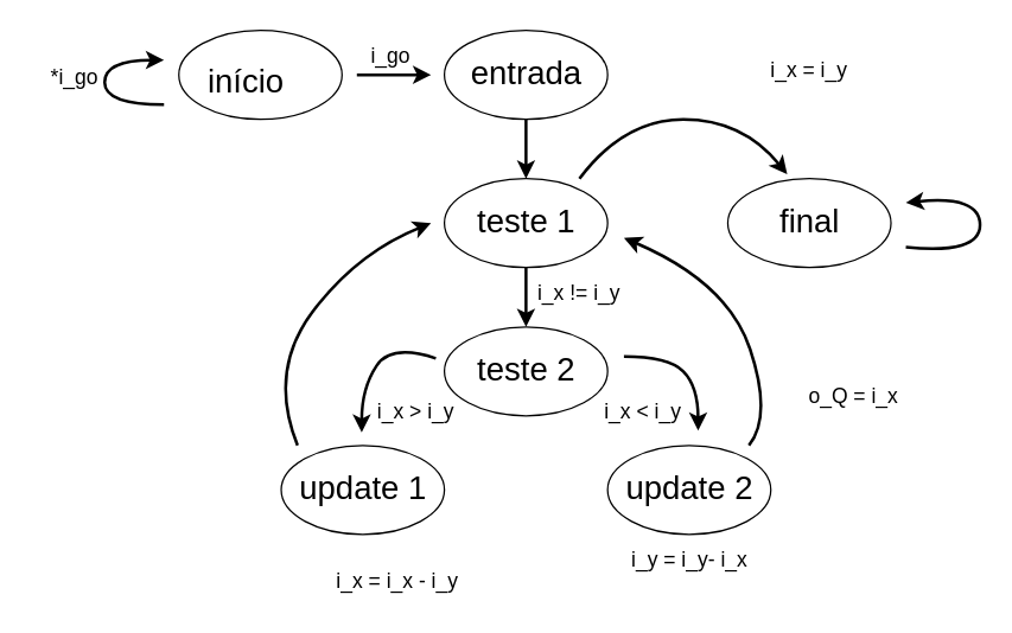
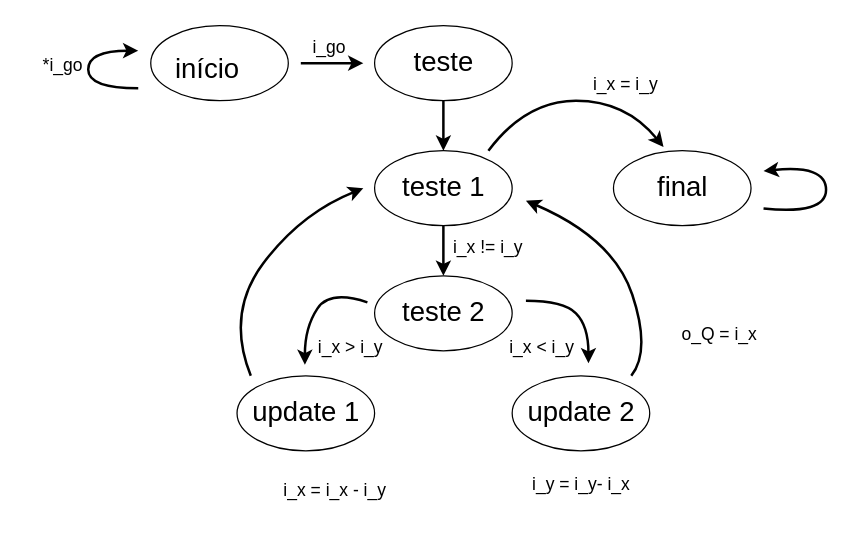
- <mxCell id="28" value="&lt;font style=&quot;font-size: 14px;&quot;&gt;i_x = i_y&lt;/font&gt;" style="text;html=1;strokeColor=none;fillColor=none;align=center;verticalAlign=middle;whiteSpace=wrap;rounded=0;fontSize=22;" vertex="1" parent="1"><mxGeometry x="515" y="30" width="60" height="30" as="geometry" /></mxCell>
+ <mxCell id="28" value="&lt;font style=&quot;font-size: 14px;&quot;&gt;i_x = i_y&lt;/font&gt;" style="text;html=1;strokeColor=none;fillColor=none;align=center;verticalAlign=middle;whiteSpace=wrap;rounded=0;fontSize=22;" vertex="1" parent="1"><mxGeometry x="470" y="50" width="60" height="30" as="geometry" /></mxCell>
- <mxCell id="10" value="&lt;font style=&quot;font-size: 22px;&quot;&gt;entrada&lt;/font&gt;" style="text;html=1;strokeColor=none;fillColor=none;align=center;verticalAlign=middle;whiteSpace=wrap;rounded=0;" vertex="1" parent="1"><mxGeometry x="304.75" y="31.25" width="98.5" height="37.5" as="geometry" /></mxCell>
+ <mxCell id="10" value="&lt;font style=&quot;font-size: 22px;&quot;&gt;teste&lt;/font&gt;" style="text;html=1;strokeColor=none;fillColor=none;align=center;verticalAlign=middle;whiteSpace=wrap;rounded=0;" vertex="1" parent="1"><mxGeometry x="304.75" y="31.25" width="98.5" height="37.5" as="geometry" /></mxCell>
- <mxCell id="34" value="&lt;font style=&quot;font-size: 14px;&quot;&gt;i_y = i_y- i_x&lt;/font&gt;" style="text;html=1;strokeColor=none;fillColor=none;align=center;verticalAlign=middle;whiteSpace=wrap;rounded=0;fontSize=22;" vertex="1" parent="1"><mxGeometry x="398.5" y="360" width="131" height="30" as="geometry" /></mxCell>
+ <mxCell id="34" value="&lt;font style=&quot;font-size: 14px;&quot;&gt;i_y = i_y- i_x&lt;/font&gt;" style="text;html=1;strokeColor=none;fillColor=none;align=center;verticalAlign=middle;whiteSpace=wrap;rounded=0;fontSize=22;" vertex="1" parent="1"><mxGeometry x="398.5" y="370" width="131" height="30" as="geometry" /></mxCell>
